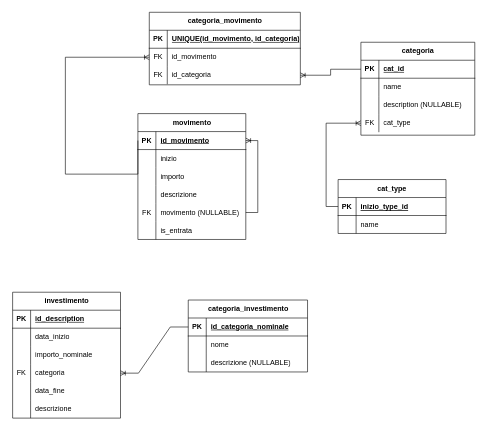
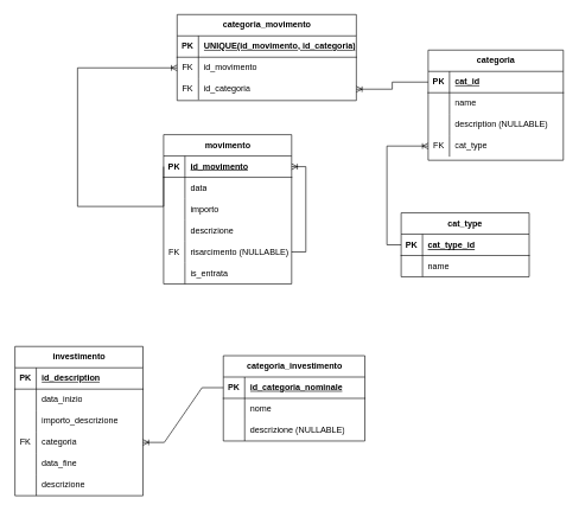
- <mxCell id="8" value="inizio" style="shape=partialRectangle;connectable=0;fillColor=none;top=0;left=0;bottom=0;right=0;align=left;spacingLeft=6;overflow=hidden;whiteSpace=wrap;html=1;" parent="6" vertex="1"><mxGeometry x="30" width="150" height="30" as="geometry"><mxRectangle width="150" height="30" as="alternateBounds" /></mxGeometry></mxCell>
+ <mxCell id="8" value="data" style="shape=partialRectangle;connectable=0;fillColor=none;top=0;left=0;bottom=0;right=0;align=left;spacingLeft=6;overflow=hidden;whiteSpace=wrap;html=1;" parent="6" vertex="1"><mxGeometry x="30" width="150" height="30" as="geometry"><mxRectangle width="150" height="30" as="alternateBounds" /></mxGeometry></mxCell>
- <mxCell id="80" value="inizio_type_id" style="shape=partialRectangle;connectable=0;fillColor=none;top=0;left=0;bottom=0;right=0;align=left;spacingLeft=6;fontStyle=5;overflow=hidden;" vertex="1" parent="78"><mxGeometry x="30" width="150" height="30" as="geometry"><mxRectangle width="150" height="30" as="alternateBounds" /></mxGeometry></mxCell>
+ <mxCell id="80" value="cat_type_id" style="shape=partialRectangle;connectable=0;fillColor=none;top=0;left=0;bottom=0;right=0;align=left;spacingLeft=6;fontStyle=5;overflow=hidden;" vertex="1" parent="78"><mxGeometry x="30" width="150" height="30" as="geometry"><mxRectangle width="150" height="30" as="alternateBounds" /></mxGeometry></mxCell>
- <mxCell id="18" value="movimento (NULLABLE)" style="shape=partialRectangle;connectable=0;fillColor=none;top=0;left=0;bottom=0;right=0;align=left;spacingLeft=6;overflow=hidden;whiteSpace=wrap;html=1;" parent="16" vertex="1"><mxGeometry x="30" width="150" height="30" as="geometry"><mxRectangle width="150" height="30" as="alternateBounds" /></mxGeometry></mxCell>
+ <mxCell id="18" value="risarcimento (NULLABLE)" style="shape=partialRectangle;connectable=0;fillColor=none;top=0;left=0;bottom=0;right=0;align=left;spacingLeft=6;overflow=hidden;whiteSpace=wrap;html=1;" parent="16" vertex="1"><mxGeometry x="30" width="150" height="30" as="geometry"><mxRectangle width="150" height="30" as="alternateBounds" /></mxGeometry></mxCell>
- <mxCell id="44" value="importo_nominale" style="shape=partialRectangle;connectable=0;fillColor=none;top=0;left=0;bottom=0;right=0;align=left;spacingLeft=6;overflow=hidden;whiteSpace=wrap;html=1;" parent="42" vertex="1"><mxGeometry x="30" width="150" height="30" as="geometry"><mxRectangle width="150" height="30" as="alternateBounds" /></mxGeometry></mxCell>
+ <mxCell id="44" value="importo_descrizione" style="shape=partialRectangle;connectable=0;fillColor=none;top=0;left=0;bottom=0;right=0;align=left;spacingLeft=6;overflow=hidden;whiteSpace=wrap;html=1;" parent="42" vertex="1"><mxGeometry x="30" width="150" height="30" as="geometry"><mxRectangle width="150" height="30" as="alternateBounds" /></mxGeometry></mxCell>
